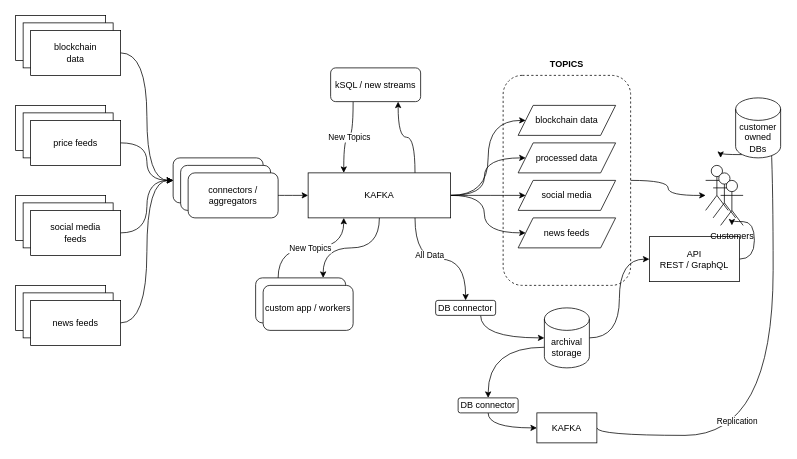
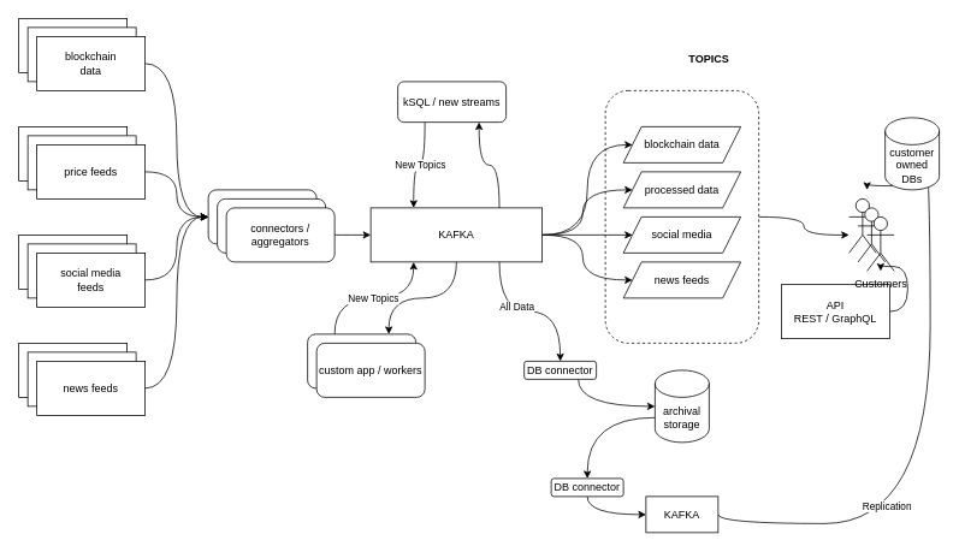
- <mxCell id="43" value="&lt;b&gt;TOPICS&lt;/b&gt;" style="text;html=1;strokeColor=none;fillColor=none;align=center;verticalAlign=middle;whiteSpace=wrap;rounded=0;dashed=1;" vertex="1" parent="1"><mxGeometry x="725" y="70" width="60" height="30" as="geometry" /></mxCell>
+ <mxCell id="43" value="&lt;b&gt;TOPICS&lt;/b&gt;" style="text;html=1;strokeColor=none;fillColor=none;align=center;verticalAlign=middle;whiteSpace=wrap;rounded=0;dashed=1;" vertex="1" parent="1"><mxGeometry x="755" y="50" width="60" height="30" as="geometry" /></mxCell>
- <mxCell id="49" style="edgeStyle=orthogonalEdgeStyle;curved=1;rounded=0;orthogonalLoop=1;jettySize=auto;html=1;exitX=1;exitY=0.5;exitDx=0;exitDy=0;exitPerimeter=0;entryX=0;entryY=0.5;entryDx=0;entryDy=0;" edge="1" parent="1" source="53" target="55"><mxGeometry relative="1" as="geometry" /></mxCell>
